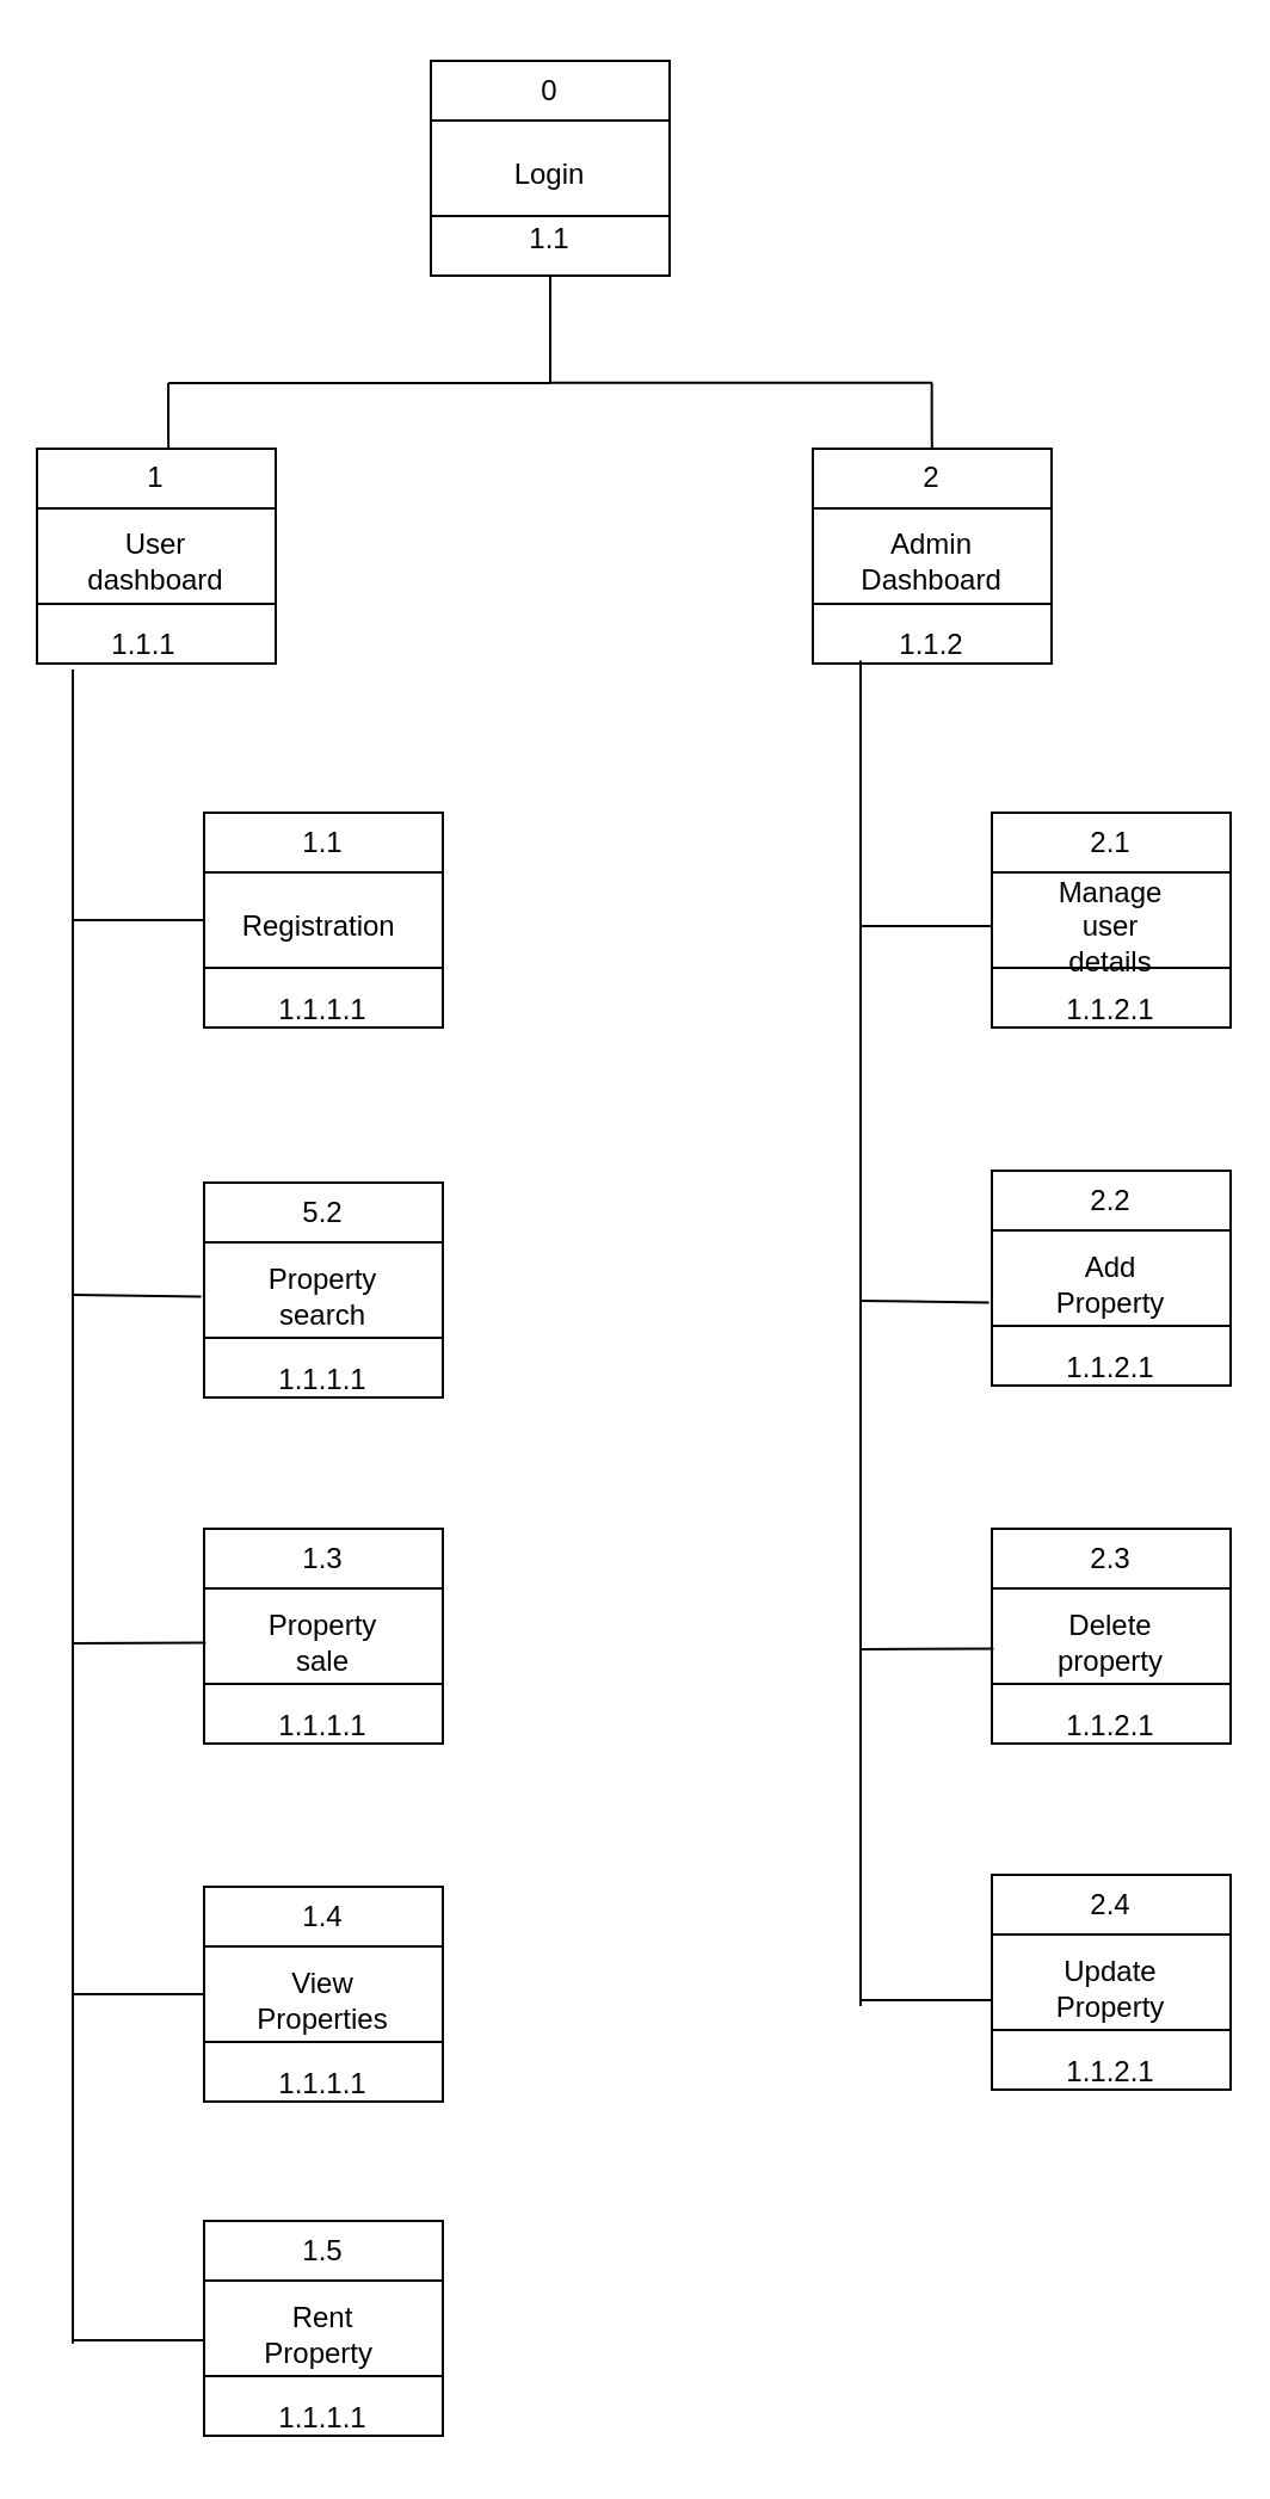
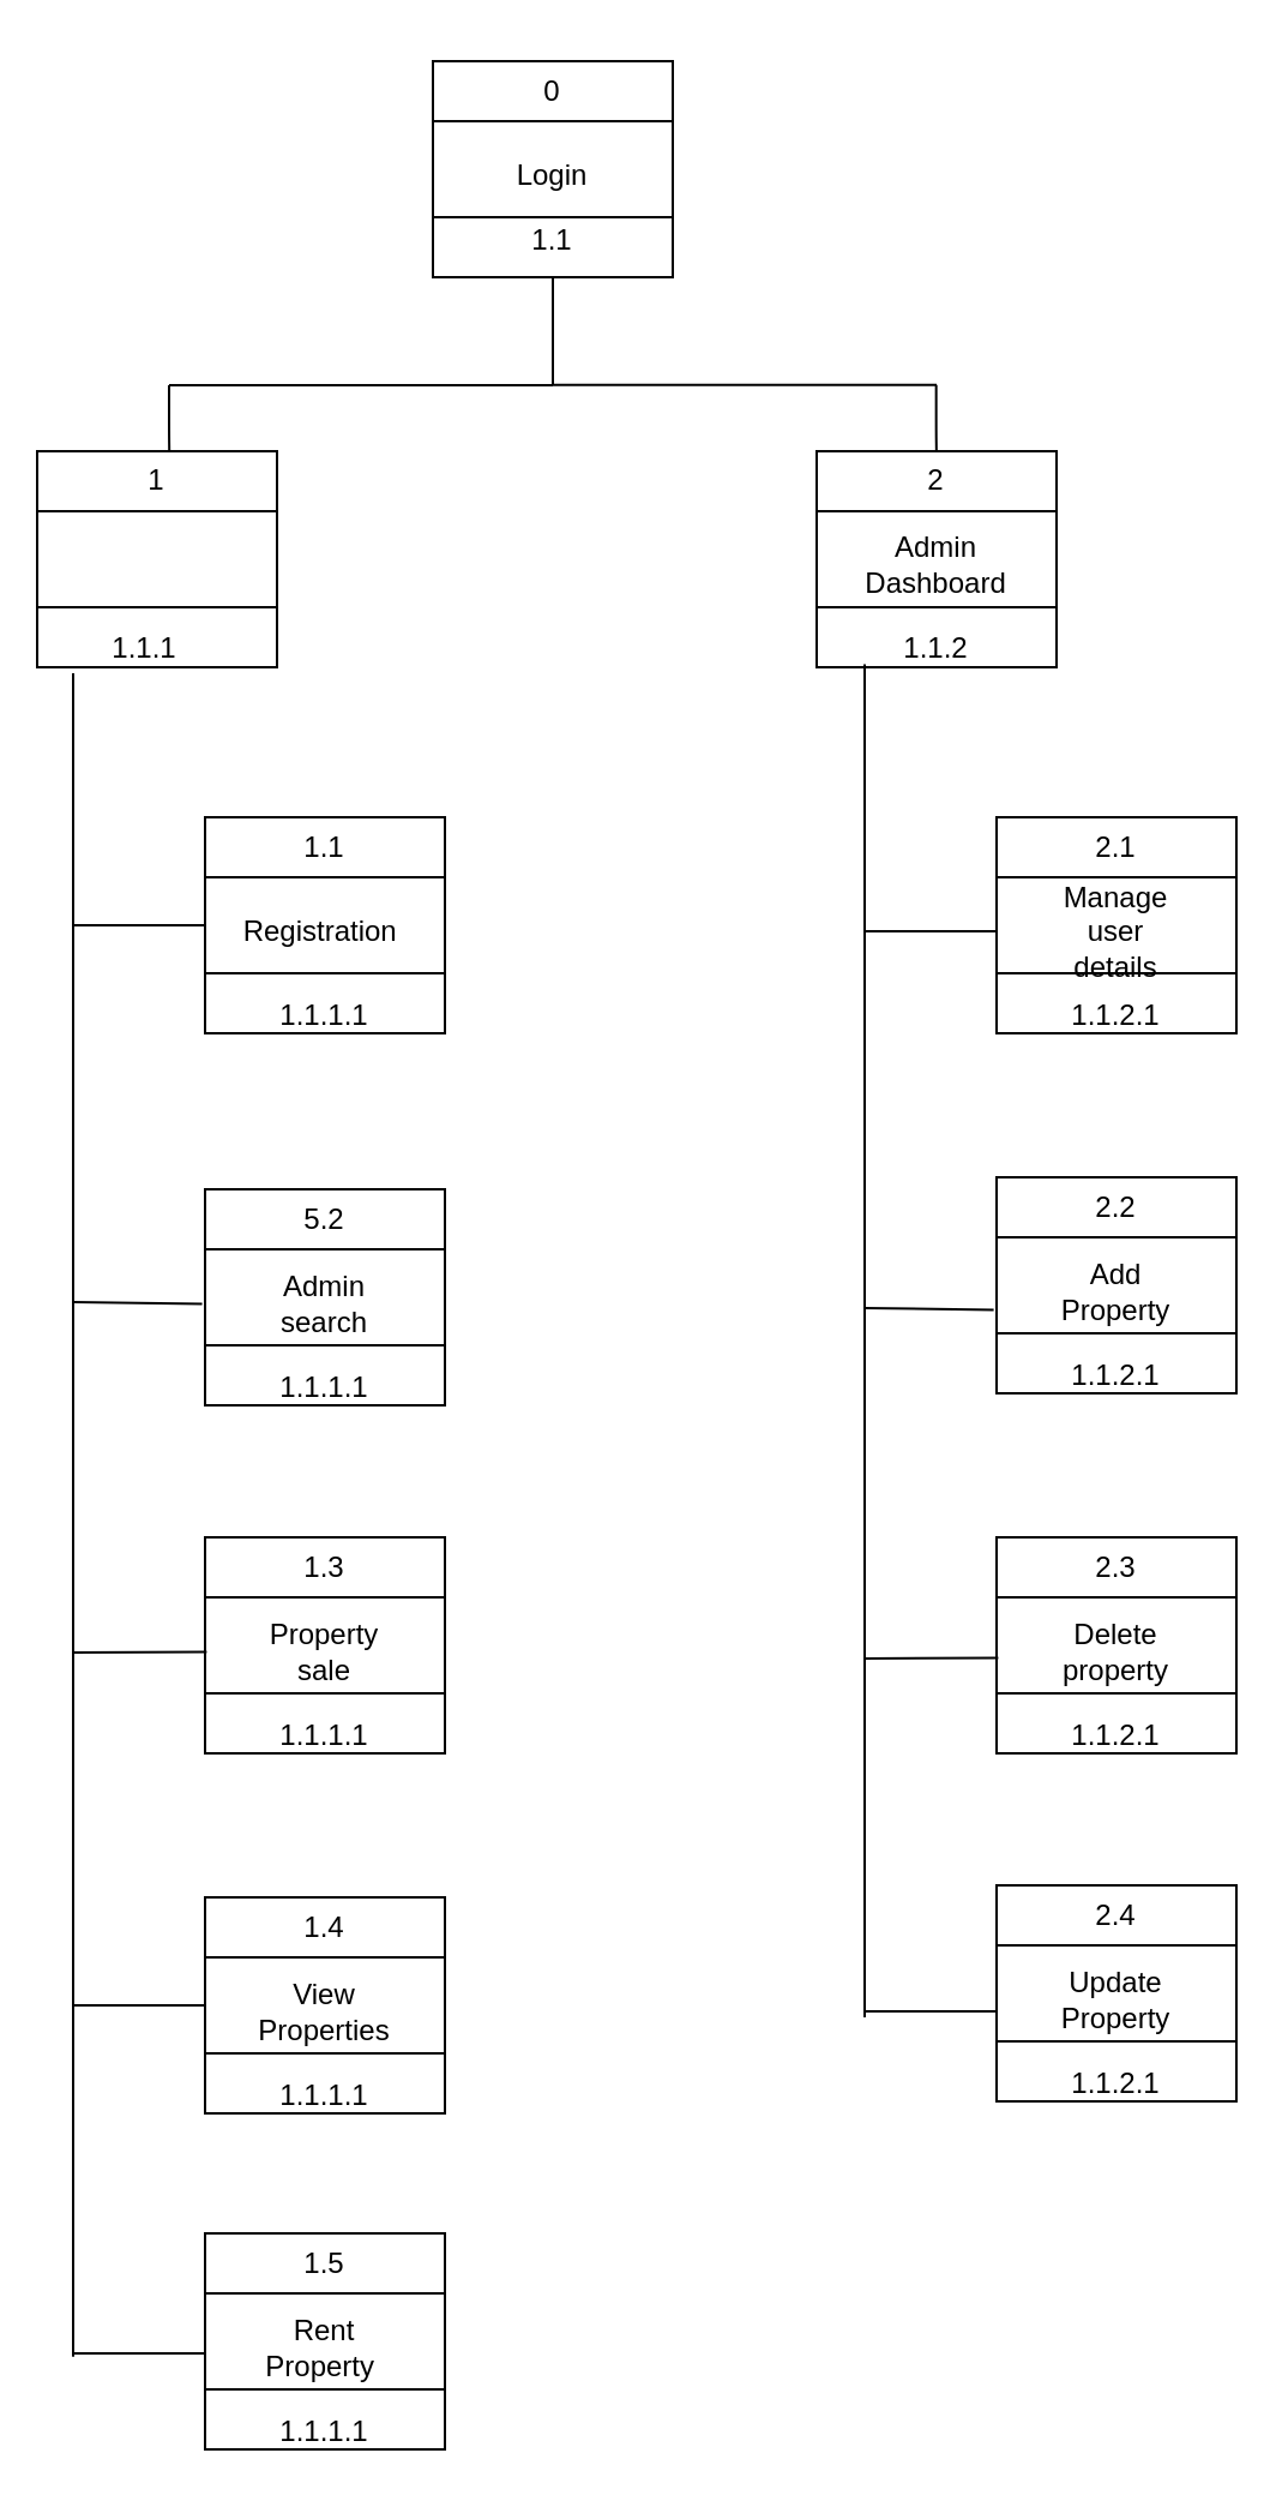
- <mxCell id="13" value="User dashboard" style="text;strokeColor=none;align=center;fillColor=none;html=1;verticalAlign=middle;whiteSpace=wrap;rounded=0;" vertex="1" parent="1"><mxGeometry x="35" y="220" width="60" height="30" as="geometry" /></mxCell>
- <mxCell id="25" value="Property search" style="text;strokeColor=none;align=center;fillColor=none;html=1;verticalAlign=middle;whiteSpace=wrap;rounded=0;" vertex="1" parent="1"><mxGeometry x="105" y="527.5" width="60" height="30" as="geometry" /></mxCell>
+ <mxCell id="25" value="Admin search" style="text;strokeColor=none;align=center;fillColor=none;html=1;verticalAlign=middle;whiteSpace=wrap;rounded=0;" vertex="1" parent="1"><mxGeometry x="105" y="527.5" width="60" height="30" as="geometry" /></mxCell>
